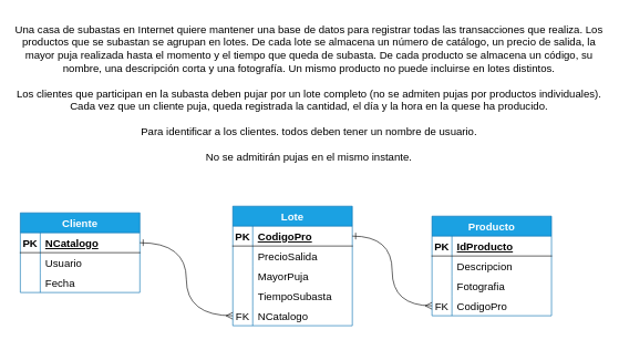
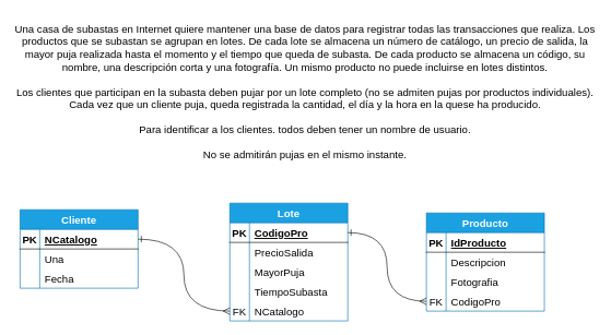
- <mxCell id="38" value="Usuario" style="shape=partialRectangle;connectable=0;fillColor=none;top=0;left=0;bottom=0;right=0;align=left;spacingLeft=6;overflow=hidden;fontSize=16;" vertex="1" parent="36"><mxGeometry x="30" width="150" height="30" as="geometry"><mxRectangle width="150" height="30" as="alternateBounds" /></mxGeometry></mxCell>
+ <mxCell id="38" value="Una" style="shape=partialRectangle;connectable=0;fillColor=none;top=0;left=0;bottom=0;right=0;align=left;spacingLeft=6;overflow=hidden;fontSize=16;" vertex="1" parent="36"><mxGeometry x="30" width="150" height="30" as="geometry"><mxRectangle width="150" height="30" as="alternateBounds" /></mxGeometry></mxCell>
